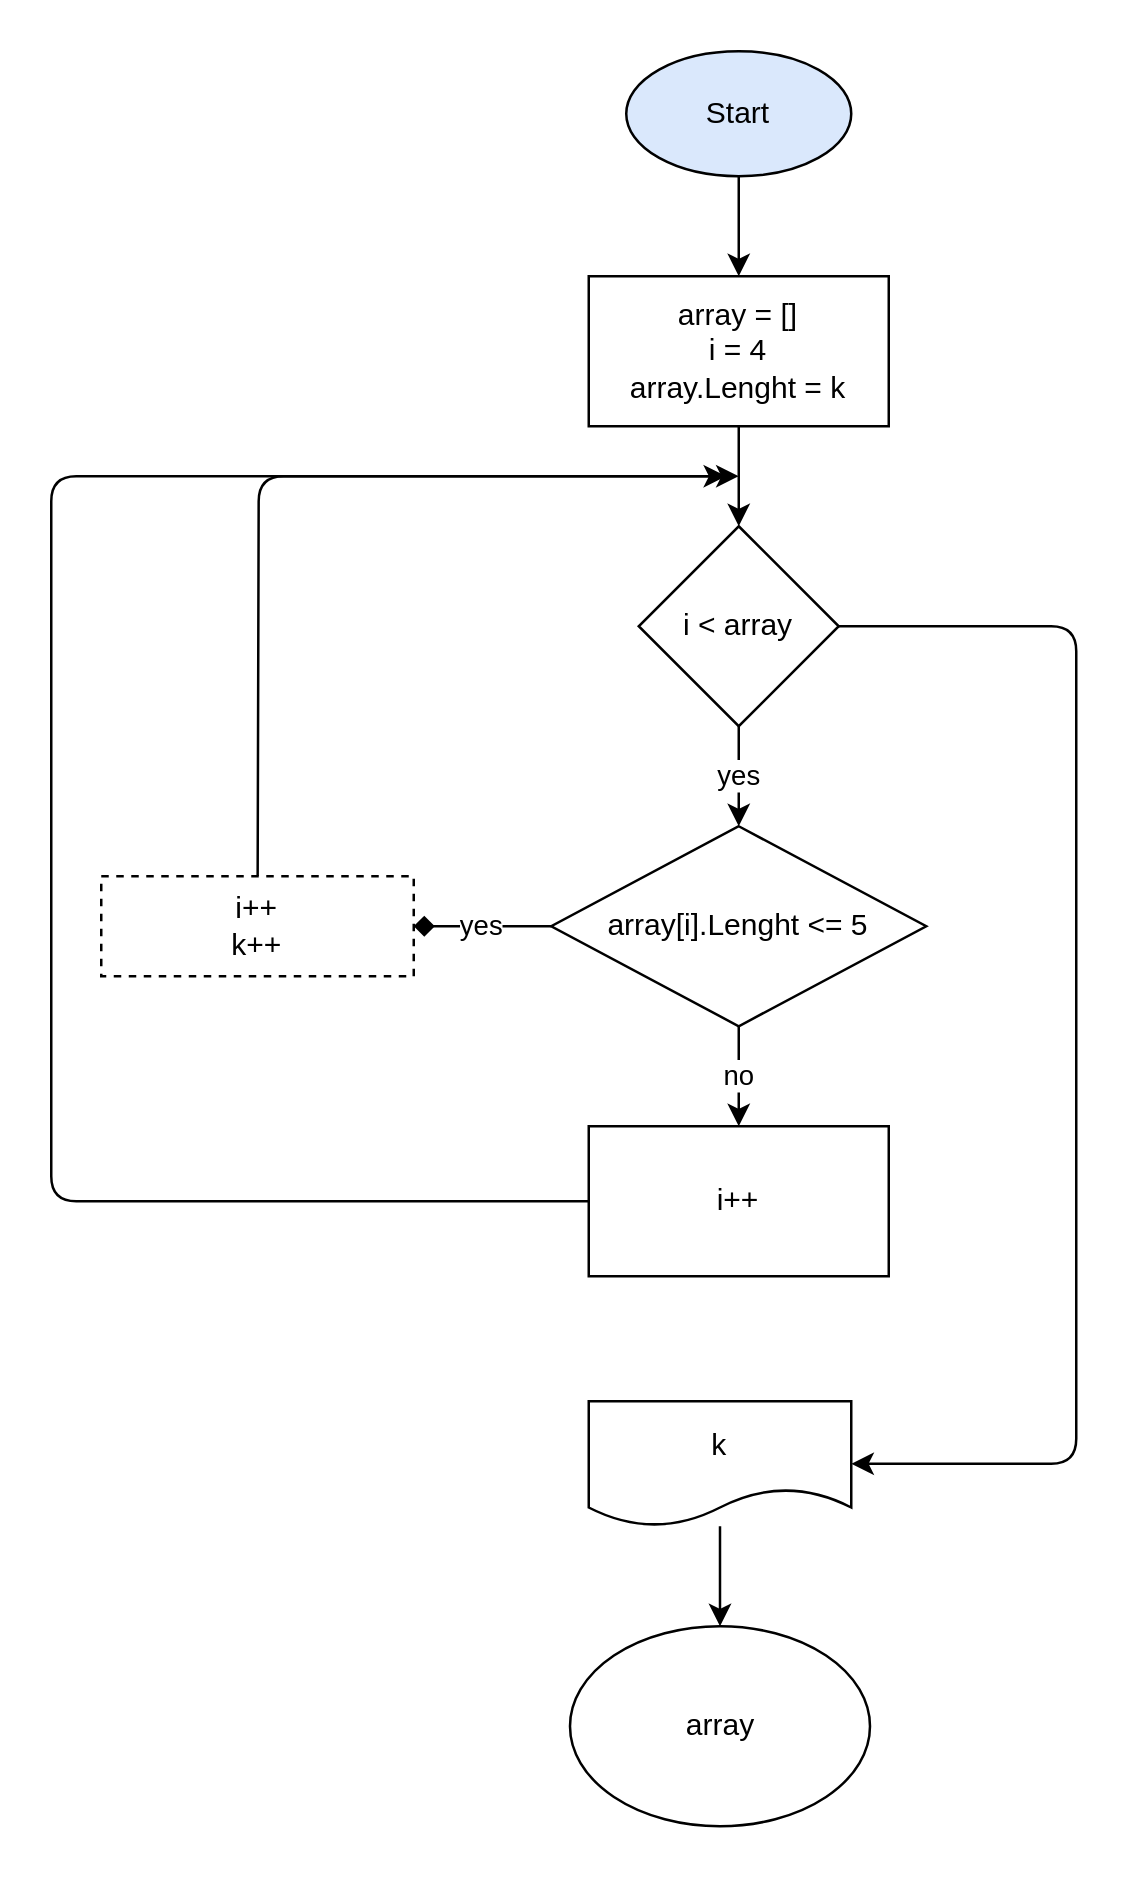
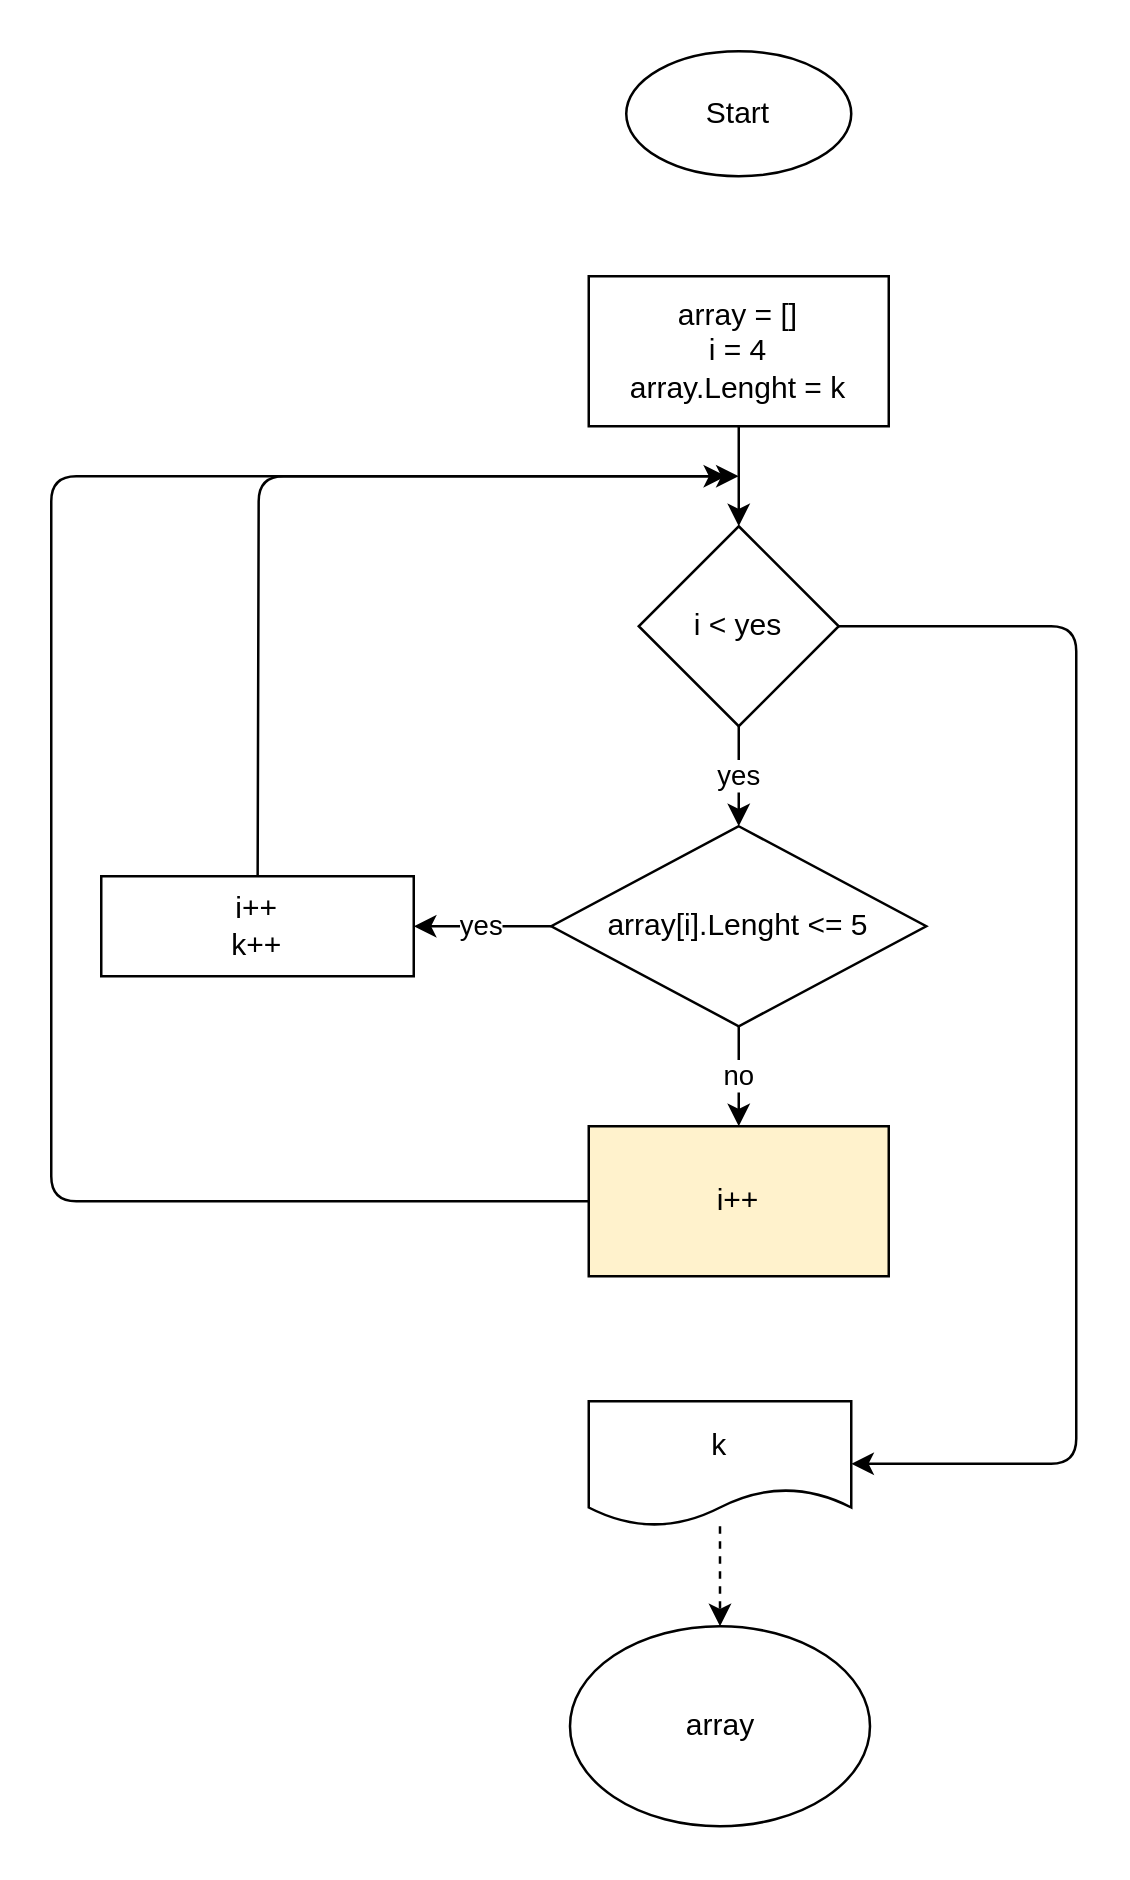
- <mxCell id="3" value="Start" style="ellipse;whiteSpace=wrap;html=1;fillColor=#dae8fc;" parent="1" vertex="1"><mxGeometry x="250" y="20" width="90" height="50" as="geometry" /></mxCell>
+ <mxCell id="3" value="Start" style="ellipse;whiteSpace=wrap;html=1;" parent="1" vertex="1"><mxGeometry x="250" y="20" width="90" height="50" as="geometry" /></mxCell>
- <mxCell id="2" value="" style="edgeStyle=none;html=1;" parent="1" source="3" target="5" edge="1"><mxGeometry relative="1" as="geometry" /></mxCell>
- <mxCell id="13" value="i &amp;lt; array" style="rhombus;whiteSpace=wrap;html=1;" vertex="1" parent="1"><mxGeometry x="255" y="210" width="80" height="80" as="geometry" /></mxCell>
+ <mxCell id="13" value="i &amp;lt; yes" style="rhombus;whiteSpace=wrap;html=1;" vertex="1" parent="1"><mxGeometry x="255" y="210" width="80" height="80" as="geometry" /></mxCell>
- <mxCell id="10" value="i++&lt;br&gt;k++" style="rounded=0;whiteSpace=wrap;html=1;dashed=1;" parent="1" vertex="1"><mxGeometry x="40" y="350" width="125" height="40" as="geometry" /></mxCell>
+ <mxCell id="10" value="i++&lt;br&gt;k++" style="rounded=0;whiteSpace=wrap;html=1;" parent="1" vertex="1"><mxGeometry x="40" y="350" width="125" height="40" as="geometry" /></mxCell>
- <mxCell id="7" value="yes" style="edgeStyle=none;html=1;endArrow=diamond;" edge="1" parent="1" source="8" target="10"><mxGeometry relative="1" as="geometry" /></mxCell>
+ <mxCell id="7" value="yes" style="edgeStyle=none;html=1;" edge="1" parent="1" source="8" target="10"><mxGeometry relative="1" as="geometry" /></mxCell>
- <mxCell id="15" value="i++" style="rounded=0;whiteSpace=wrap;html=1;" vertex="1" parent="1"><mxGeometry x="235" y="450" width="120" height="60" as="geometry" /></mxCell>
+ <mxCell id="15" value="i++" style="rounded=0;whiteSpace=wrap;html=1;fillColor=#fff2cc;" vertex="1" parent="1"><mxGeometry x="235" y="450" width="120" height="60" as="geometry" /></mxCell>
- <mxCell id="16" value="" style="edgeStyle=none;html=1;" edge="1" parent="1" source="17" target="18"><mxGeometry relative="1" as="geometry" /></mxCell>
+ <mxCell id="16" value="" style="edgeStyle=none;html=1;dashed=1;" edge="1" parent="1" source="17" target="18"><mxGeometry relative="1" as="geometry" /></mxCell>
